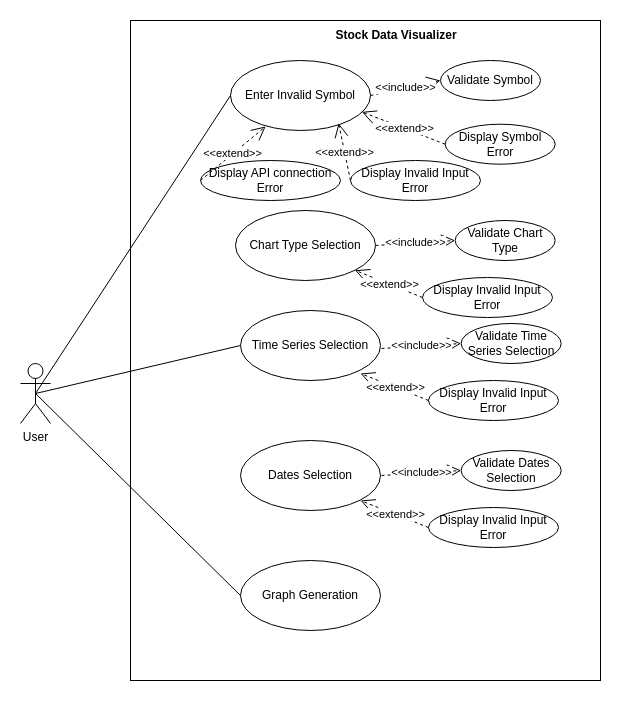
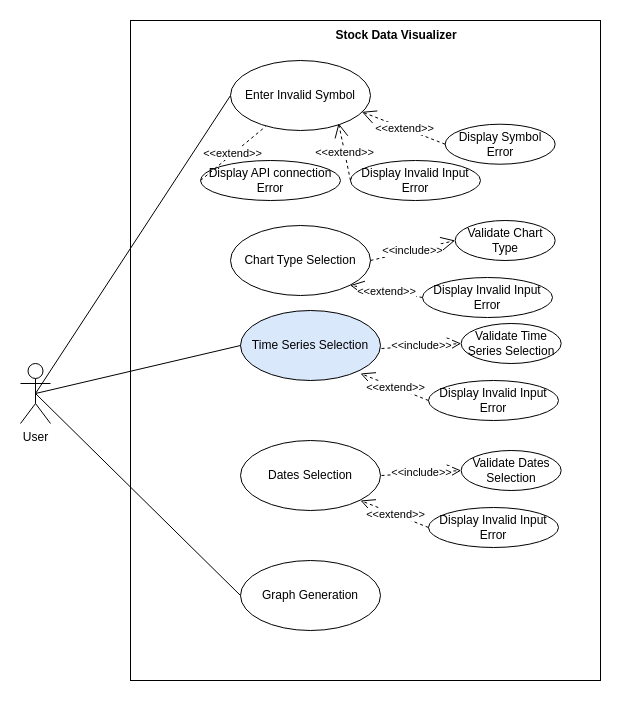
- <mxCell id="10" value="Validate Symbol" style="ellipse;whiteSpace=wrap;html=1;" vertex="1" parent="1"><mxGeometry x="440" y="60" width="100" height="40" as="geometry" /></mxCell>
- <mxCell id="11" value="&amp;lt;&amp;lt;include&amp;gt;&amp;gt;" style="endArrow=open;endSize=12;dashed=1;html=1;rounded=0;entryX=0;entryY=0.5;entryDx=0;entryDy=0;exitX=1;exitY=0.5;exitDx=0;exitDy=0;" edge="1" parent="1" target="10" source="4"><mxGeometry x="-0.004" width="160" relative="1" as="geometry"><mxPoint x="380" y="180" as="sourcePoint" /><mxPoint x="600" y="190" as="targetPoint" /><mxPoint as="offset" /></mxGeometry></mxCell>
- <mxCell id="29" value="&amp;lt;&amp;lt;extend&amp;gt;&amp;gt;" style="endArrow=open;endSize=12;dashed=1;html=1;rounded=0;exitX=0;exitY=0.5;exitDx=0;exitDy=0;entryX=0.251;entryY=0.942;entryDx=0;entryDy=0;entryPerimeter=0;" edge="1" parent="1" source="28" target="4"><mxGeometry x="-0.005" width="160" relative="1" as="geometry"><mxPoint x="362.66" y="190" as="sourcePoint" /><mxPoint x="150" y="133" as="targetPoint" /><mxPoint as="offset" /></mxGeometry></mxCell>
+ <mxCell id="29" value="&amp;lt;&amp;lt;extend&amp;gt;&amp;gt;" style="endArrow=none;endSize=12;dashed=1;html=1;rounded=0;exitX=0;exitY=0.5;exitDx=0;exitDy=0;entryX=0.251;entryY=0.942;entryDx=0;entryDy=0;entryPerimeter=0;" edge="1" parent="1" source="28" target="4"><mxGeometry x="-0.005" width="160" relative="1" as="geometry"><mxPoint x="362.66" y="190" as="sourcePoint" /><mxPoint x="150" y="133" as="targetPoint" /><mxPoint as="offset" /></mxGeometry></mxCell>
- <mxCell id="5" value="Chart Type Selection" style="ellipse;whiteSpace=wrap;html=1;" vertex="1" parent="1"><mxGeometry x="235" y="210" width="140" height="70" as="geometry" /></mxCell>
+ <mxCell id="5" value="Chart Type Selection" style="ellipse;whiteSpace=wrap;html=1;" vertex="1" parent="1"><mxGeometry x="230" y="225" width="140" height="70" as="geometry" /></mxCell>
- <mxCell id="6" value="Time Series Selection" style="ellipse;whiteSpace=wrap;html=1;" vertex="1" parent="1"><mxGeometry x="240" y="310" width="140" height="70" as="geometry" /></mxCell>
+ <mxCell id="6" value="Time Series Selection" style="ellipse;whiteSpace=wrap;html=1;fillColor=#dae8fc;" vertex="1" parent="1"><mxGeometry x="240" y="310" width="140" height="70" as="geometry" /></mxCell>
